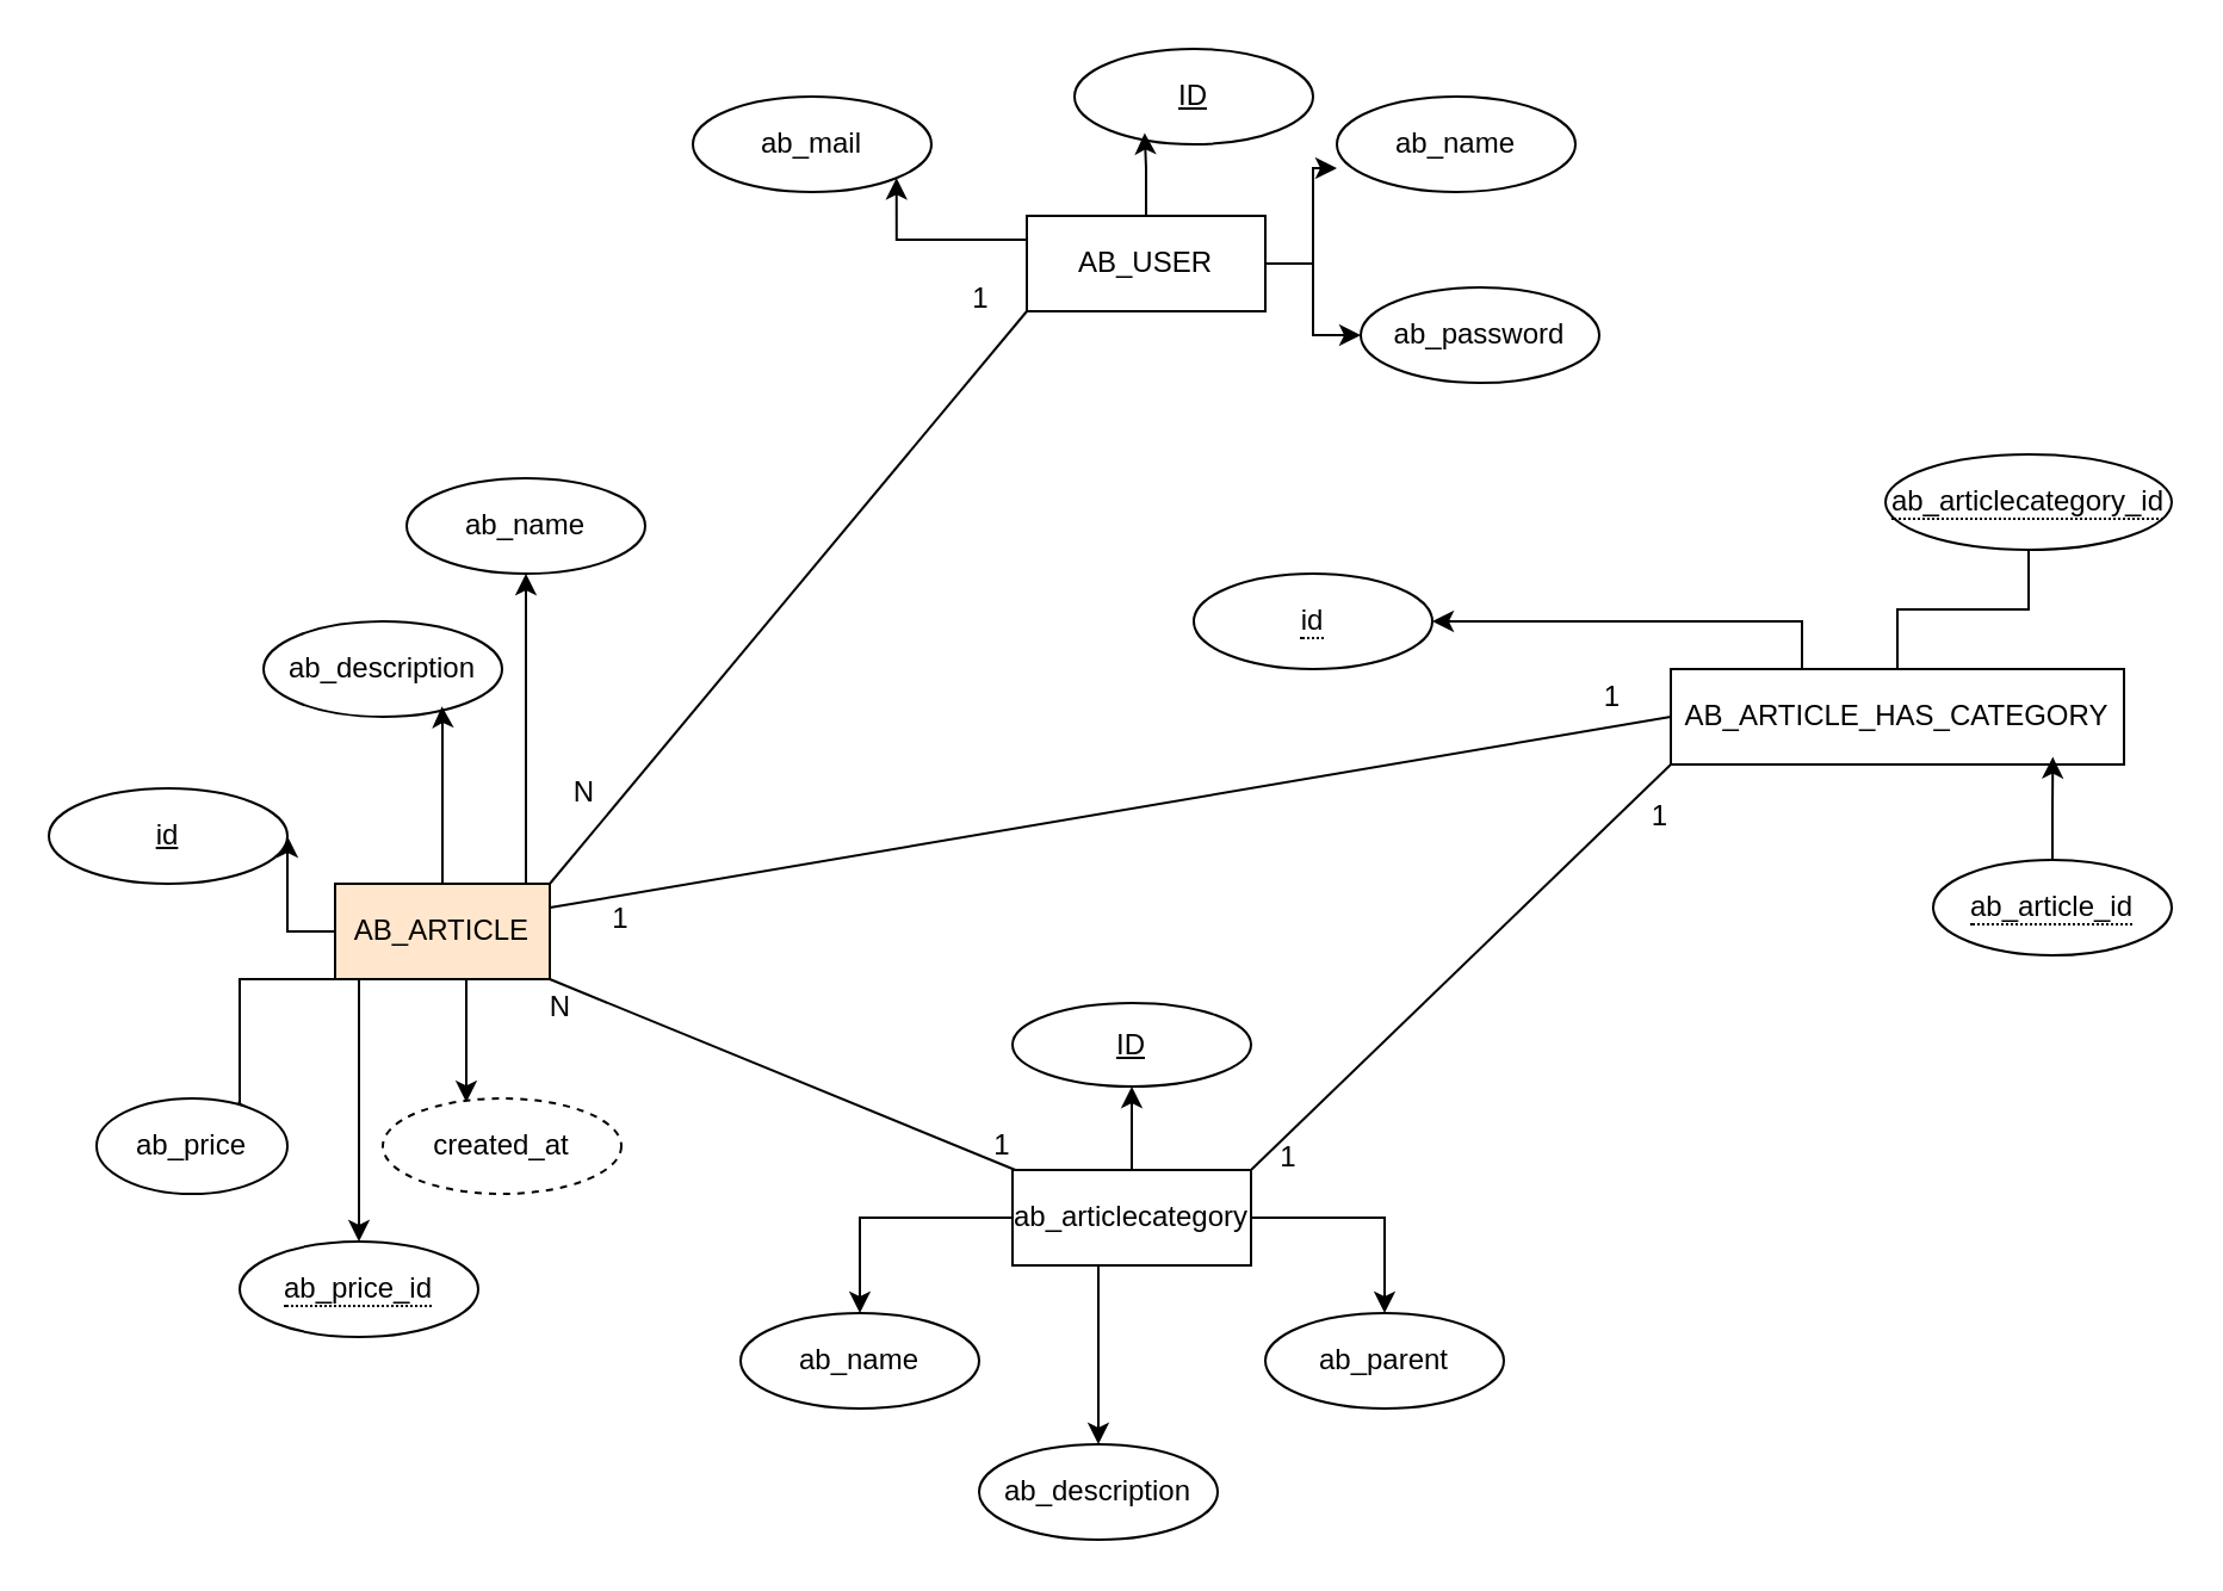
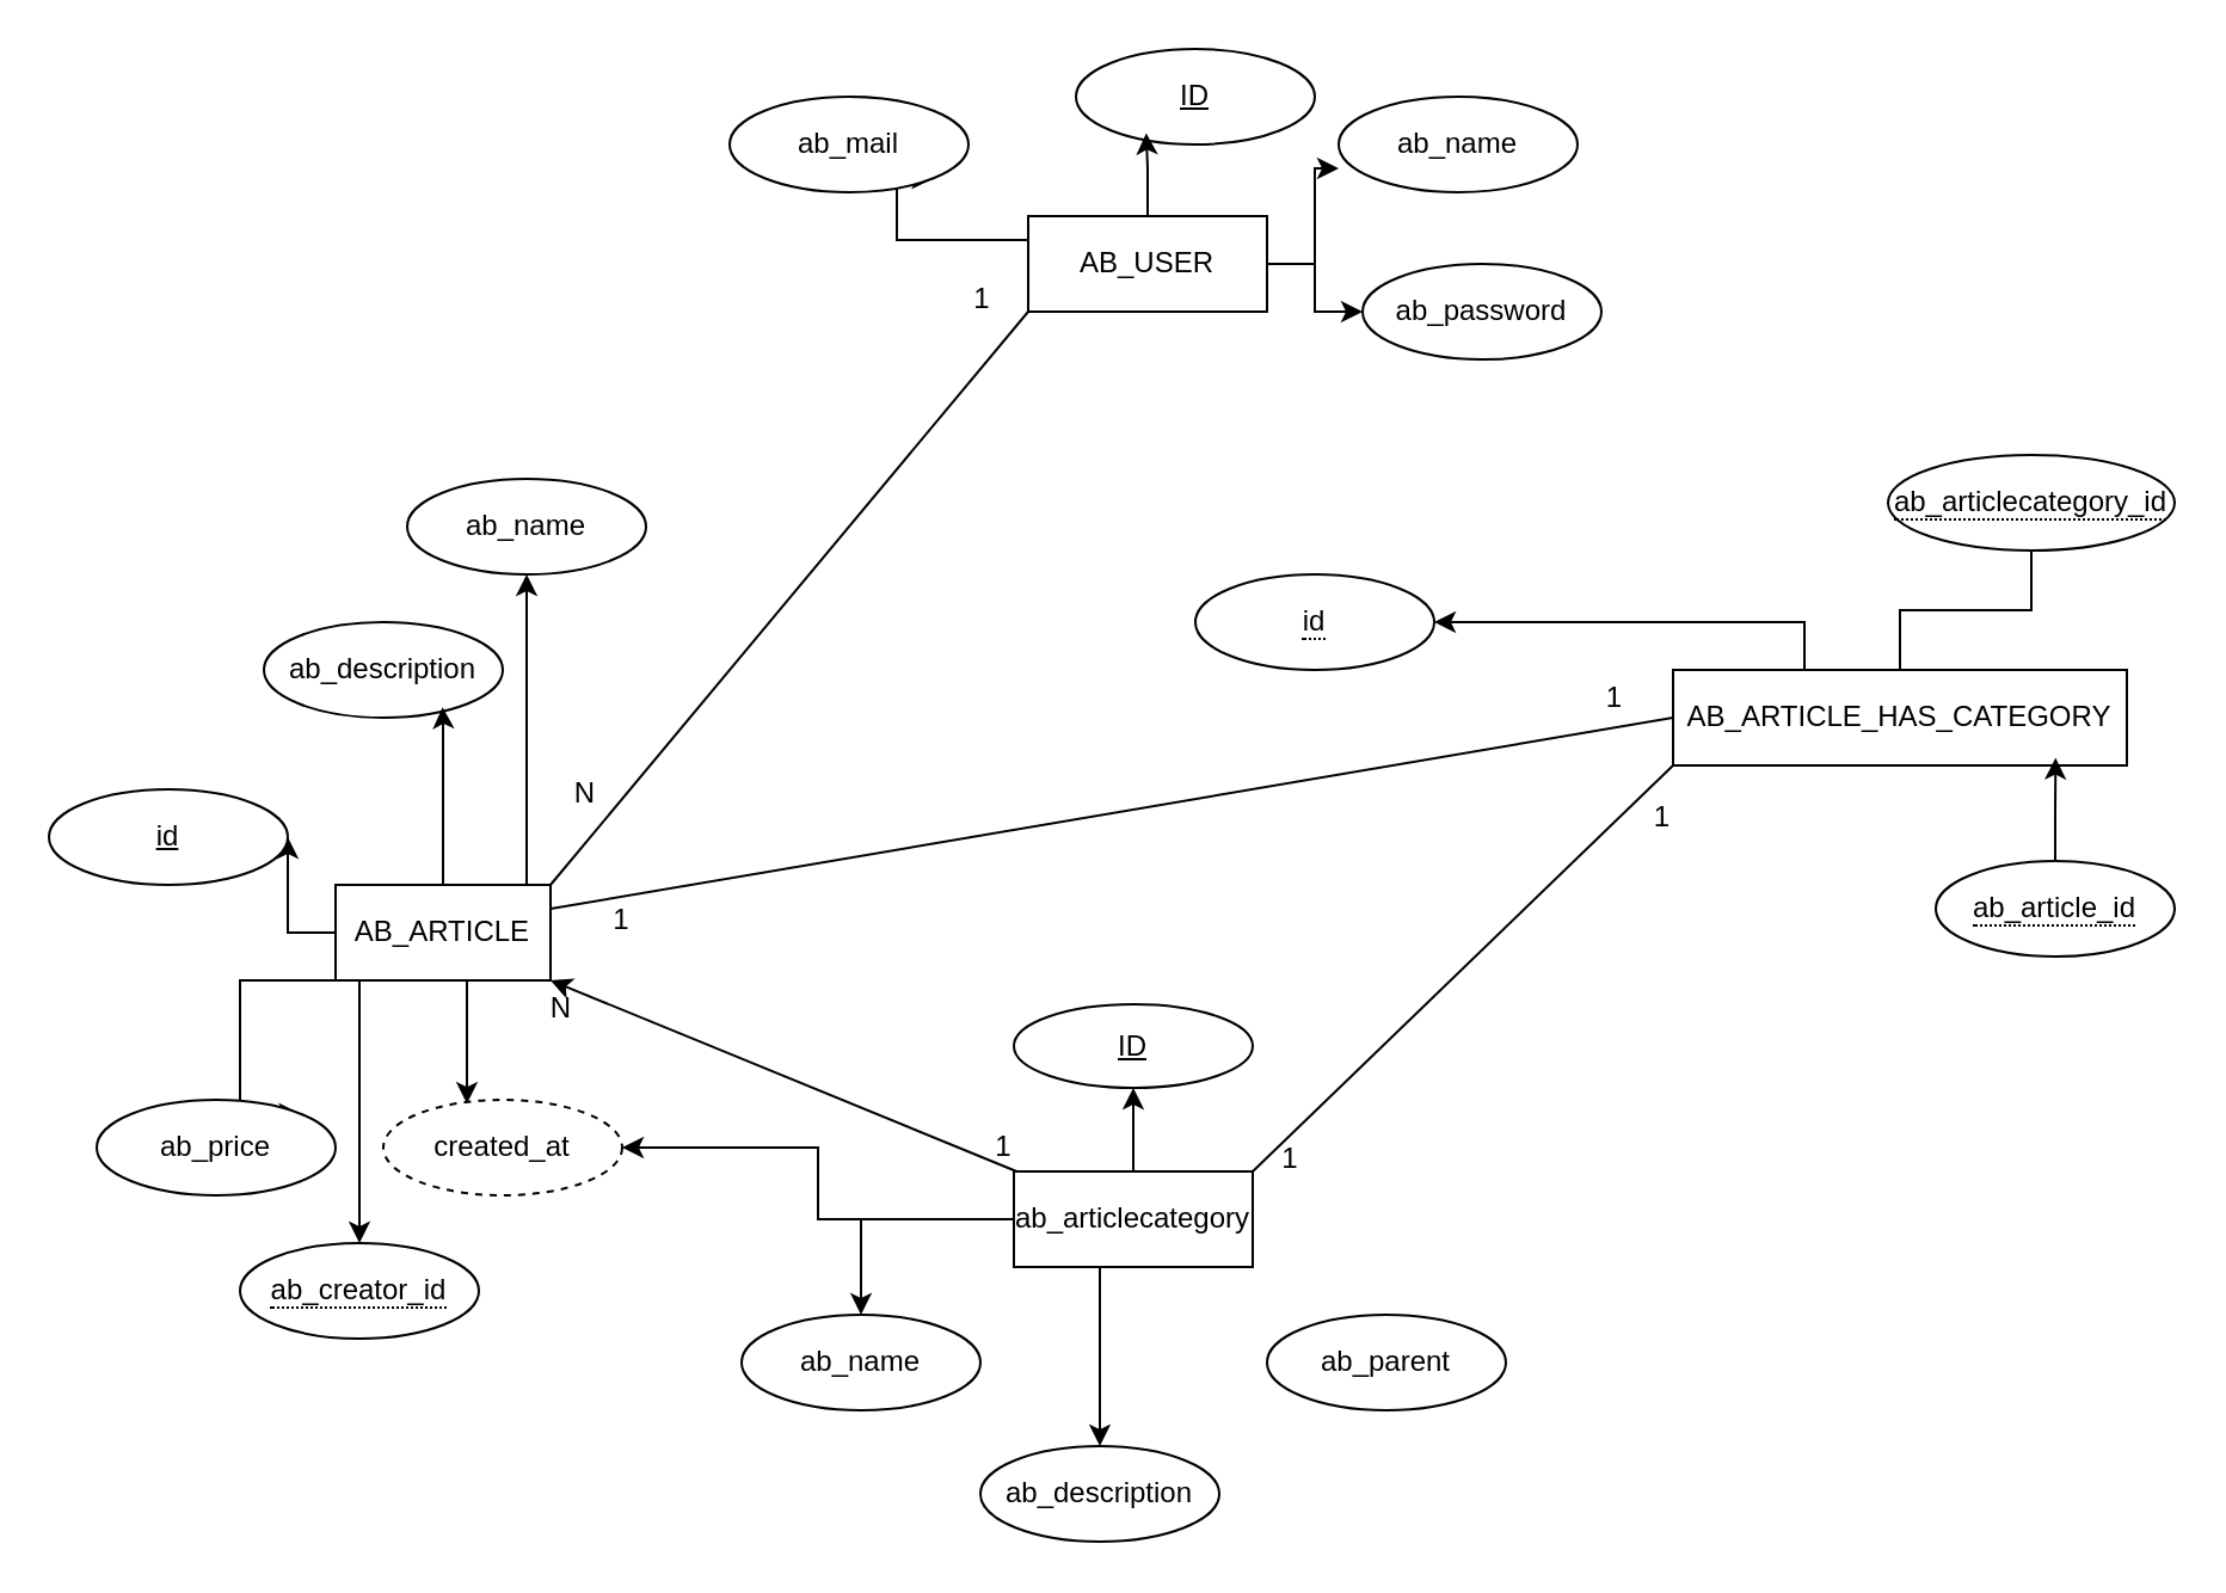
- <mxCell id="18" value="ab_mail" style="ellipse;whiteSpace=wrap;html=1;align=center;" vertex="1" parent="1"><mxGeometry x="290" y="40" width="100" height="40" as="geometry" /></mxCell>
+ <mxCell id="18" value="ab_mail" style="ellipse;whiteSpace=wrap;html=1;align=center;" vertex="1" parent="1"><mxGeometry x="305" y="40" width="100" height="40" as="geometry" /></mxCell>
- <mxCell id="20" value="ab_password" style="ellipse;whiteSpace=wrap;html=1;align=center;" vertex="1" parent="1"><mxGeometry x="570" y="120" width="100" height="40" as="geometry" /></mxCell>
+ <mxCell id="20" value="ab_password" style="ellipse;whiteSpace=wrap;html=1;align=center;" vertex="1" parent="1"><mxGeometry x="570" y="110" width="100" height="40" as="geometry" /></mxCell>
- <mxCell id="6" value="AB_ARTICLE" style="whiteSpace=wrap;html=1;align=center;fillColor=#ffe6cc;" vertex="1" parent="1"><mxGeometry x="140" y="370" width="90" height="40" as="geometry" /></mxCell>
+ <mxCell id="6" value="AB_ARTICLE" style="whiteSpace=wrap;html=1;align=center;" vertex="1" parent="1"><mxGeometry x="140" y="370" width="90" height="40" as="geometry" /></mxCell>
- <mxCell id="35" value="" style="endArrow=none;html=1;rounded=0;entryX=1;entryY=1;entryDx=0;entryDy=0;" edge="1" parent="1" source="30" target="6"><mxGeometry relative="1" as="geometry"><mxPoint x="250" y="590" as="sourcePoint" /><mxPoint x="410" y="590" as="targetPoint" /></mxGeometry></mxCell>
+ <mxCell id="35" value="" style="endArrow=classic;html=1;rounded=0;entryX=1;entryY=1;entryDx=0;entryDy=0;" edge="1" parent="1" source="30" target="6"><mxGeometry relative="1" as="geometry"><mxPoint x="250" y="590" as="sourcePoint" /><mxPoint x="410" y="590" as="targetPoint" /></mxGeometry></mxCell>
- <mxCell id="9" value="ab_price" style="ellipse;whiteSpace=wrap;html=1;align=center;" vertex="1" parent="1"><mxGeometry x="40" y="460" width="80" height="40" as="geometry" /></mxCell>
+ <mxCell id="9" value="ab_price" style="ellipse;whiteSpace=wrap;html=1;align=center;" vertex="1" parent="1"><mxGeometry x="40" y="460" width="100" height="40" as="geometry" /></mxCell>
- <mxCell id="27" style="edgeStyle=orthogonalEdgeStyle;rounded=0;orthogonalLoop=1;jettySize=auto;html=1;entryX=0.5;entryY=0;entryDx=0;entryDy=0;" edge="1" parent="1" source="30" target="39"><mxGeometry relative="1" as="geometry" /></mxCell>
+ <mxCell id="27" style="edgeStyle=orthogonalEdgeStyle;rounded=0;orthogonalLoop=1;jettySize=auto;html=1;" edge="1" parent="1" source="30" target="12"><mxGeometry relative="1" as="geometry" /></mxCell>
- <mxCell id="14" value="&lt;span style=&quot;border-bottom: 1px dotted&quot;&gt;ab_price_id&lt;/span&gt;" style="ellipse;whiteSpace=wrap;html=1;align=center;" vertex="1" parent="1"><mxGeometry x="100" y="520" width="100" height="40" as="geometry" /></mxCell>
+ <mxCell id="14" value="&lt;span style=&quot;border-bottom: 1px dotted&quot;&gt;ab_creator_id&lt;/span&gt;" style="ellipse;whiteSpace=wrap;html=1;align=center;" vertex="1" parent="1"><mxGeometry x="100" y="520" width="100" height="40" as="geometry" /></mxCell>
